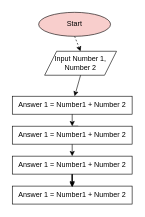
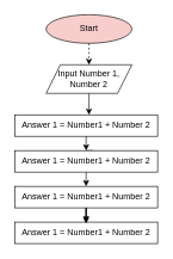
- <mxCell id="4" value="Input Number 1, Number 2" style="shape=parallelogram;perimeter=parallelogramPerimeter;whiteSpace=wrap;html=1;fixedSize=1;" vertex="1" parent="1"><mxGeometry x="74" y="85" width="120" height="40" as="geometry" /></mxCell>
+ <mxCell id="4" value="Input Number 1, Number 2" style="shape=parallelogram;perimeter=parallelogramPerimeter;whiteSpace=wrap;html=1;fixedSize=1;" vertex="1" parent="1"><mxGeometry x="64" y="90" width="120" height="40" as="geometry" /></mxCell>
